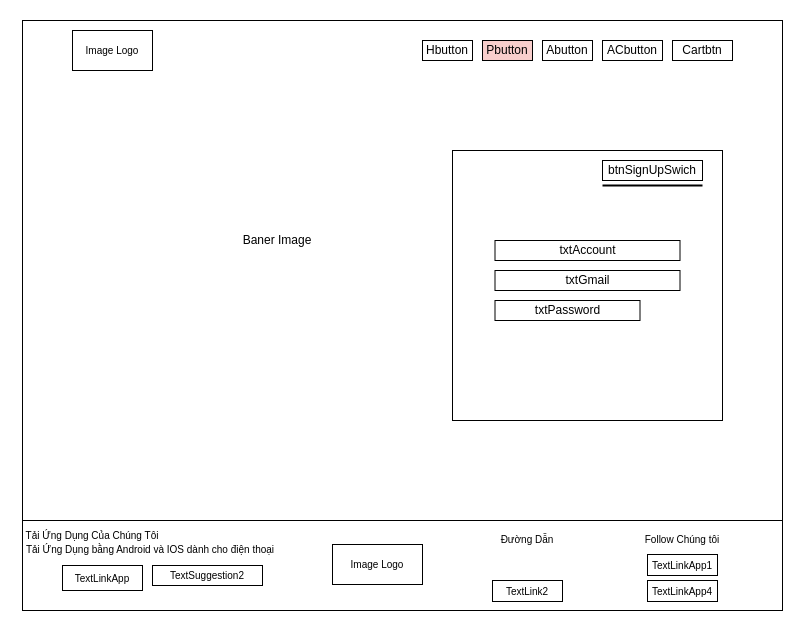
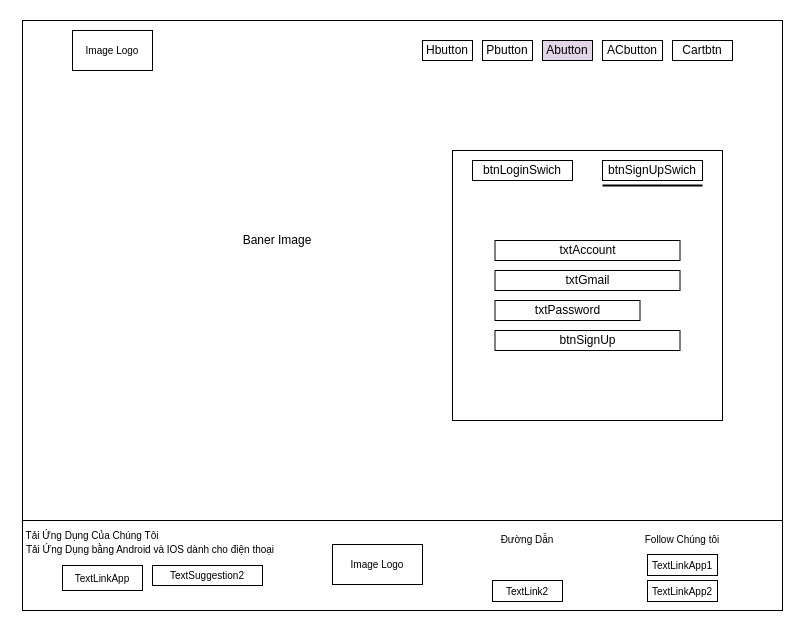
- <mxCell id="5" value="Pbutton" style="rounded=0;whiteSpace=wrap;html=1;fillColor=#f8cecc;" vertex="1" parent="1"><mxGeometry x="482" y="40" width="50" height="20" as="geometry" /></mxCell>
+ <mxCell id="5" value="Pbutton" style="rounded=0;whiteSpace=wrap;html=1;" vertex="1" parent="1"><mxGeometry x="482" y="40" width="50" height="20" as="geometry" /></mxCell>
- <mxCell id="6" value="Abutton" style="rounded=0;whiteSpace=wrap;html=1;" vertex="1" parent="1"><mxGeometry x="542" y="40" width="50" height="20" as="geometry" /></mxCell>
+ <mxCell id="6" value="Abutton" style="rounded=0;whiteSpace=wrap;html=1;fillColor=#e1d5e7;" vertex="1" parent="1"><mxGeometry x="542" y="40" width="50" height="20" as="geometry" /></mxCell>
+ <mxCell id="22" value="btnLoginSwich" style="rounded=0;whiteSpace=wrap;html=1;" vertex="1" parent="1"><mxGeometry x="472" y="160" width="100" height="20" as="geometry" /></mxCell>
+ <mxCell id="26" value="btnSignUp" style="rounded=0;whiteSpace=wrap;html=1;" vertex="1" parent="1"><mxGeometry x="494.5" y="330" width="185" height="20" as="geometry" /></mxCell>
- <mxCell id="19" value="TextLinkApp4" style="rounded=0;whiteSpace=wrap;html=1;fontSize=10;" vertex="1" parent="1"><mxGeometry x="647" y="580" width="70" height="21" as="geometry" /></mxCell>
+ <mxCell id="19" value="TextLinkApp2" style="rounded=0;whiteSpace=wrap;html=1;fontSize=10;" vertex="1" parent="1"><mxGeometry x="647" y="580" width="70" height="21" as="geometry" /></mxCell>
